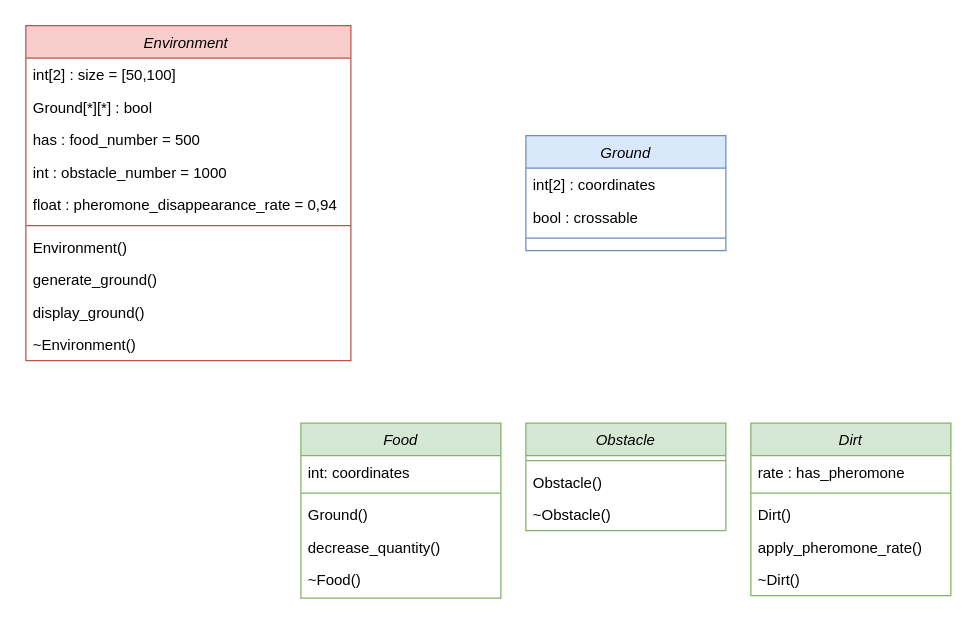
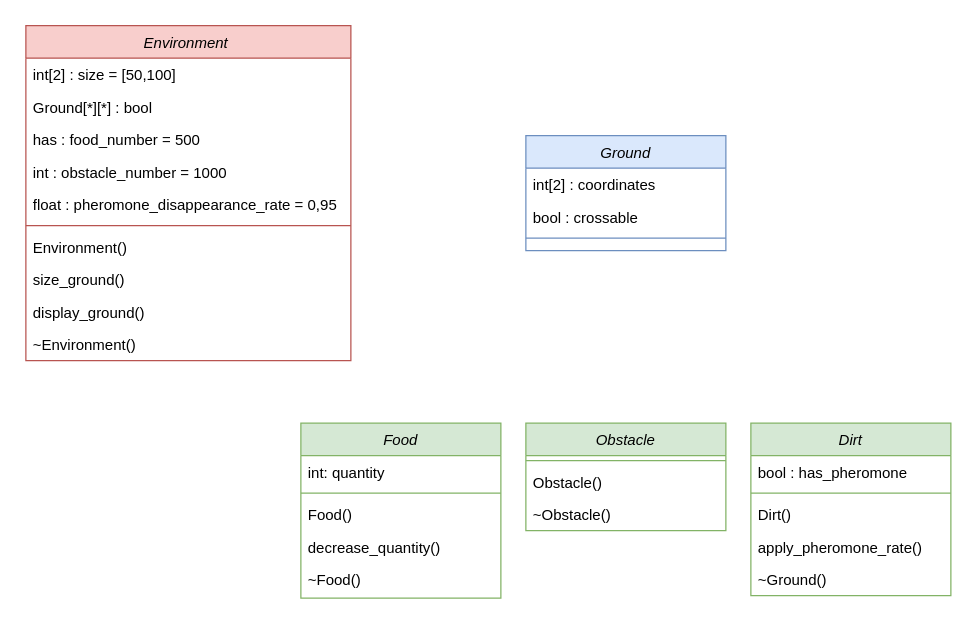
- <mxCell id="7" value="float : pheromone_disappearance_rate = 0,94" style="text;align=left;verticalAlign=top;spacingLeft=4;spacingRight=4;overflow=hidden;rotatable=0;points=[[0,0.5],[1,0.5]];portConstraint=eastwest;rounded=0;shadow=0;html=0;" vertex="1" parent="2"><mxGeometry y="130" width="260" height="26" as="geometry" /></mxCell>
+ <mxCell id="7" value="float : pheromone_disappearance_rate = 0,95" style="text;align=left;verticalAlign=top;spacingLeft=4;spacingRight=4;overflow=hidden;rotatable=0;points=[[0,0.5],[1,0.5]];portConstraint=eastwest;rounded=0;shadow=0;html=0;" vertex="1" parent="2"><mxGeometry y="130" width="260" height="26" as="geometry" /></mxCell>
- <mxCell id="10" value="generate_ground()" style="text;align=left;verticalAlign=top;spacingLeft=4;spacingRight=4;overflow=hidden;rotatable=0;points=[[0,0.5],[1,0.5]];portConstraint=eastwest;" vertex="1" parent="2"><mxGeometry y="190" width="260" height="26" as="geometry" /></mxCell>
+ <mxCell id="10" value="size_ground()" style="text;align=left;verticalAlign=top;spacingLeft=4;spacingRight=4;overflow=hidden;rotatable=0;points=[[0,0.5],[1,0.5]];portConstraint=eastwest;" vertex="1" parent="2"><mxGeometry y="190" width="260" height="26" as="geometry" /></mxCell>
- <mxCell id="18" value="int: coordinates" style="text;align=left;verticalAlign=top;spacingLeft=4;spacingRight=4;overflow=hidden;rotatable=0;points=[[0,0.5],[1,0.5]];portConstraint=eastwest;" vertex="1" parent="17"><mxGeometry y="26" width="160" height="26" as="geometry" /></mxCell>
+ <mxCell id="18" value="int: quantity" style="text;align=left;verticalAlign=top;spacingLeft=4;spacingRight=4;overflow=hidden;rotatable=0;points=[[0,0.5],[1,0.5]];portConstraint=eastwest;" vertex="1" parent="17"><mxGeometry y="26" width="160" height="26" as="geometry" /></mxCell>
- <mxCell id="24" value="rate : has_pheromone" style="text;align=left;verticalAlign=top;spacingLeft=4;spacingRight=4;overflow=hidden;rotatable=0;points=[[0,0.5],[1,0.5]];portConstraint=eastwest;" vertex="1" parent="23"><mxGeometry y="26" width="160" height="26" as="geometry" /></mxCell>
+ <mxCell id="24" value="bool : has_pheromone" style="text;align=left;verticalAlign=top;spacingLeft=4;spacingRight=4;overflow=hidden;rotatable=0;points=[[0,0.5],[1,0.5]];portConstraint=eastwest;" vertex="1" parent="23"><mxGeometry y="26" width="160" height="26" as="geometry" /></mxCell>
- <mxCell id="20" value="Ground()" style="text;align=left;verticalAlign=top;spacingLeft=4;spacingRight=4;overflow=hidden;rotatable=0;points=[[0,0.5],[1,0.5]];portConstraint=eastwest;" vertex="1" parent="17"><mxGeometry y="60" width="160" height="26" as="geometry" /></mxCell>
+ <mxCell id="20" value="Food()" style="text;align=left;verticalAlign=top;spacingLeft=4;spacingRight=4;overflow=hidden;rotatable=0;points=[[0,0.5],[1,0.5]];portConstraint=eastwest;" vertex="1" parent="17"><mxGeometry y="60" width="160" height="26" as="geometry" /></mxCell>
- <mxCell id="28" value="~Dirt()" style="text;align=left;verticalAlign=top;spacingLeft=4;spacingRight=4;overflow=hidden;rotatable=0;points=[[0,0.5],[1,0.5]];portConstraint=eastwest;" vertex="1" parent="23"><mxGeometry y="112" width="160" height="26" as="geometry" /></mxCell>
+ <mxCell id="28" value="~Ground()" style="text;align=left;verticalAlign=top;spacingLeft=4;spacingRight=4;overflow=hidden;rotatable=0;points=[[0,0.5],[1,0.5]];portConstraint=eastwest;" vertex="1" parent="23"><mxGeometry y="112" width="160" height="26" as="geometry" /></mxCell>
